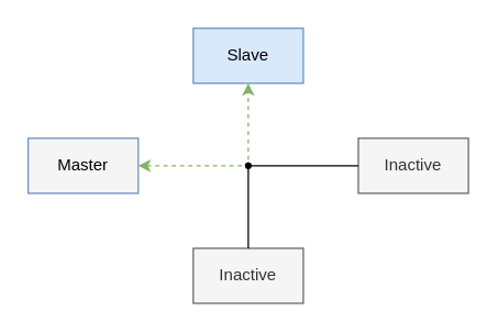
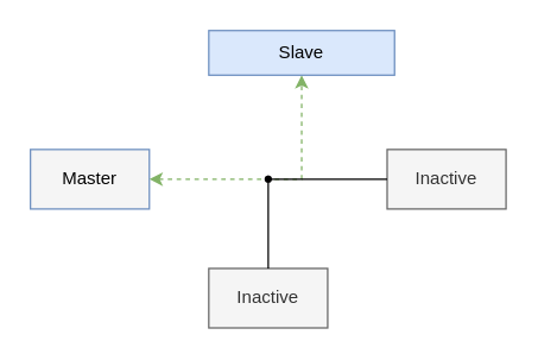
- <mxCell id="4" value="Slave" style="rounded=0;whiteSpace=wrap;html=1;fillColor=#dae8fc;strokeColor=#6c8ebf;" vertex="1" parent="1"><mxGeometry x="140" y="20" width="80" height="40" as="geometry" /></mxCell>
+ <mxCell id="4" value="Slave" style="rounded=0;whiteSpace=wrap;html=1;fillColor=#dae8fc;strokeColor=#6c8ebf;" vertex="1" parent="1"><mxGeometry x="140" y="20" width="125" height="30" as="geometry" /></mxCell>
